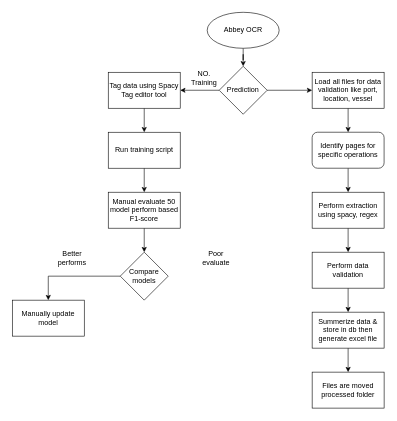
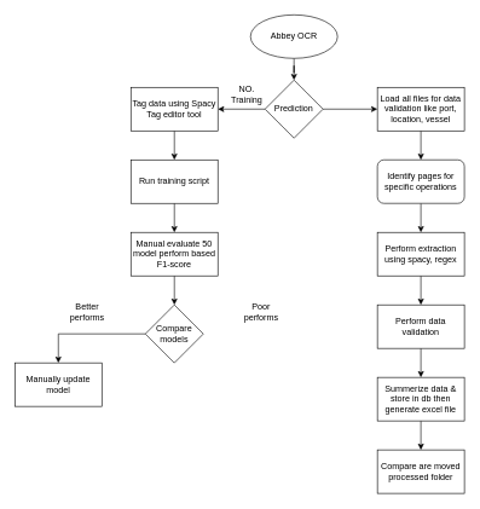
- <mxCell id="18" value="Poor evaluate" style="text;html=1;strokeColor=none;fillColor=none;align=center;verticalAlign=middle;whiteSpace=wrap;rounded=0;" vertex="1" parent="1"><mxGeometry x="340" y="420" width="40" height="20" as="geometry" /></mxCell>
+ <mxCell id="18" value="Poor performs" style="text;html=1;strokeColor=none;fillColor=none;align=center;verticalAlign=middle;whiteSpace=wrap;rounded=0;" vertex="1" parent="1"><mxGeometry x="340" y="420" width="40" height="20" as="geometry" /></mxCell>
- <mxCell id="29" value="Files are moved processed folder" style="rounded=0;whiteSpace=wrap;html=1;" vertex="1" parent="1"><mxGeometry x="520" y="620" width="120" height="60" as="geometry" /></mxCell>
+ <mxCell id="29" value="Compare are moved processed folder" style="rounded=0;whiteSpace=wrap;html=1;" vertex="1" parent="1"><mxGeometry x="520" y="620" width="120" height="60" as="geometry" /></mxCell>
